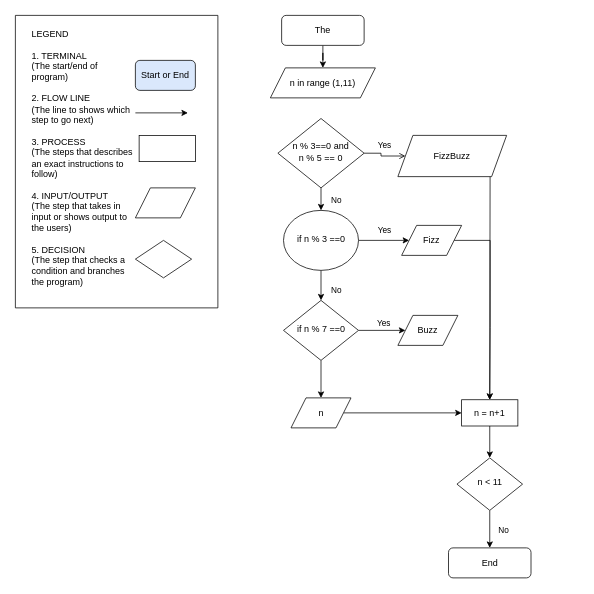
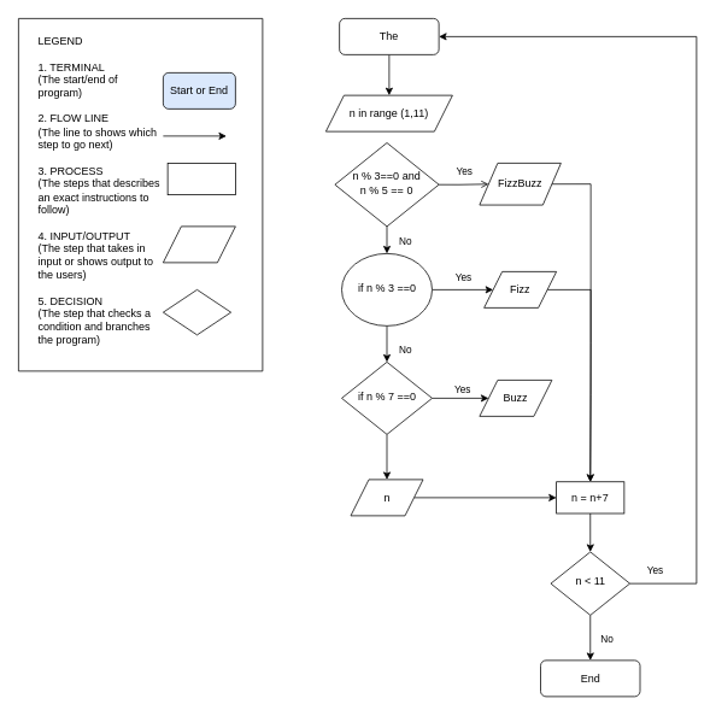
+ <mxCell id="35" style="edgeStyle=orthogonalEdgeStyle;rounded=0;orthogonalLoop=1;jettySize=auto;html=1;exitX=1;exitY=0.5;exitDx=0;exitDy=0;entryX=1;entryY=0.5;entryDx=0;entryDy=0;" edge="1" parent="1" source="39" target="3"><mxGeometry relative="1" as="geometry"><Array as="points"><mxPoint x="770" y="645" /><mxPoint x="770" y="40" /></Array></mxGeometry></mxCell>
+ <mxCell id="36" value="Yes" style="edgeLabel;html=1;align=center;verticalAlign=middle;resizable=0;points=[];" vertex="1" connectable="0" parent="35"><mxGeometry x="-0.944" y="-3" relative="1" as="geometry"><mxPoint y="-18" as="offset" /></mxGeometry></mxCell>
- <mxCell id="21" value="n in range (1,11)" style="shape=parallelogram;perimeter=parallelogramPerimeter;whiteSpace=wrap;html=1;fixedSize=1;" vertex="1" parent="1"><mxGeometry x="360" y="90" width="140" height="40" as="geometry" /></mxCell>
+ <mxCell id="21" value="n in range (1,11)" style="shape=parallelogram;perimeter=parallelogramPerimeter;whiteSpace=wrap;html=1;fixedSize=1;" vertex="1" parent="1"><mxGeometry x="360" y="105" width="140" height="40" as="geometry" /></mxCell>
- <mxCell id="23" value="FizzBuzz" style="shape=parallelogram;perimeter=parallelogramPerimeter;whiteSpace=wrap;html=1;fixedSize=1;" vertex="1" parent="1"><mxGeometry x="530" y="180" width="145" height="55" as="geometry" /></mxCell>
+ <mxCell id="23" value="FizzBuzz" style="shape=parallelogram;perimeter=parallelogramPerimeter;whiteSpace=wrap;html=1;fixedSize=1;" vertex="1" parent="1"><mxGeometry x="530" y="180" width="90" height="46.25" as="geometry" /></mxCell>
- <mxCell id="34" value="n = n+1" style="rounded=0;whiteSpace=wrap;html=1;" vertex="1" parent="1"><mxGeometry x="615" y="532.5" width="75" height="35" as="geometry" /></mxCell>
+ <mxCell id="34" value="n = n+7" style="rounded=0;whiteSpace=wrap;html=1;" vertex="1" parent="1"><mxGeometry x="615" y="532.5" width="75" height="35" as="geometry" /></mxCell>
